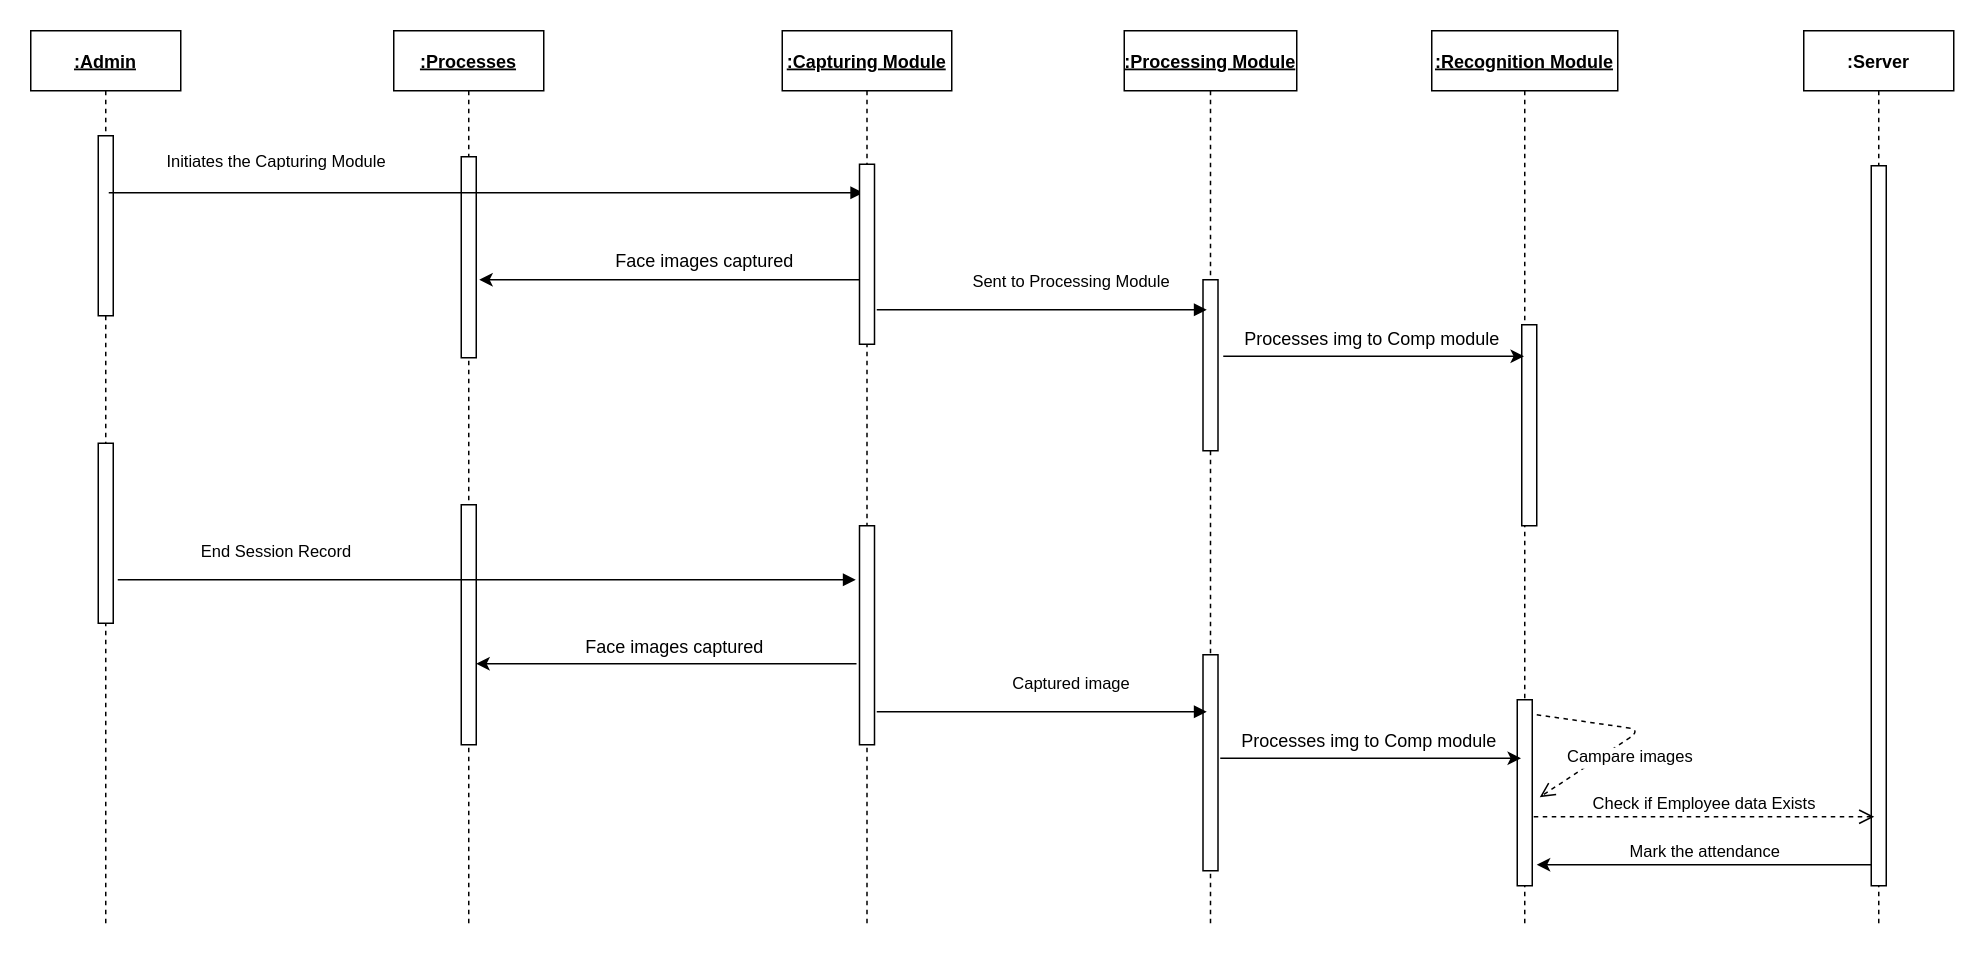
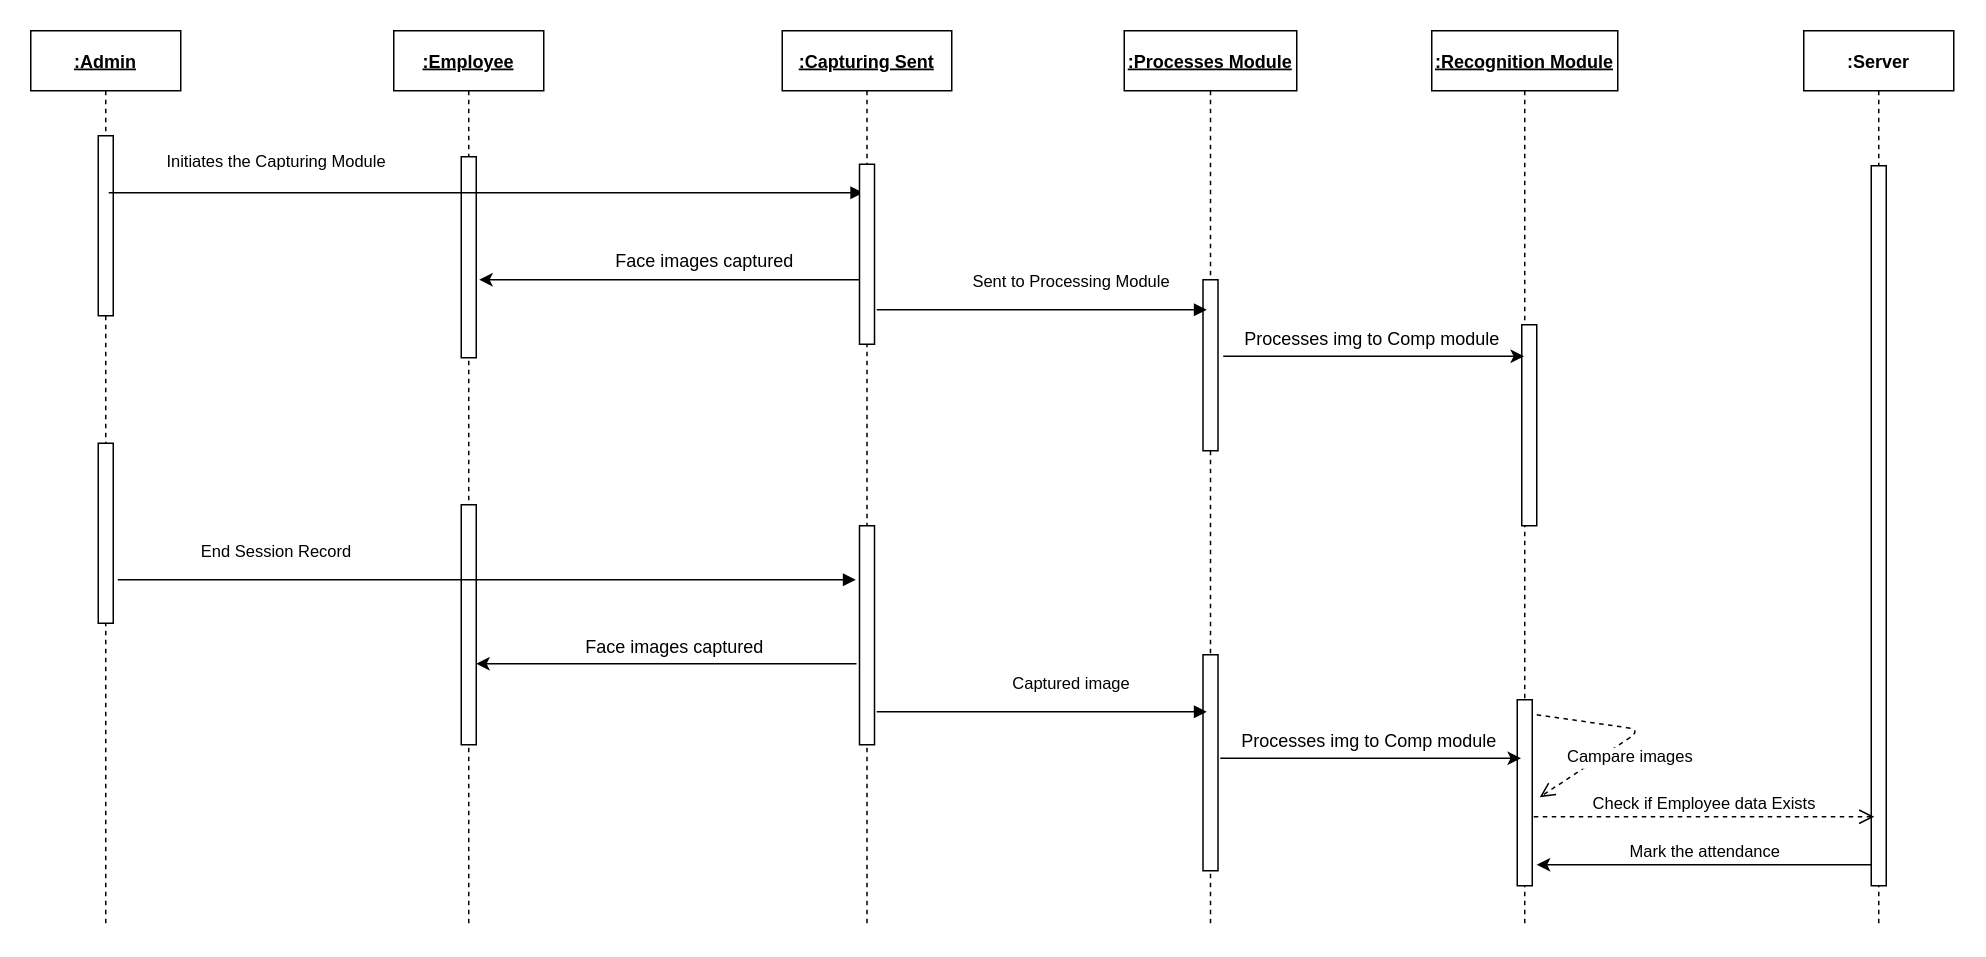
- <mxCell id="5" value=":Processes" style="shape=umlLifeline;perimeter=lifelinePerimeter;container=1;collapsible=0;recursiveResize=0;rounded=0;shadow=0;strokeWidth=1;fontStyle=5" parent="1" vertex="1"><mxGeometry x="262" y="20" width="100" height="596" as="geometry" /></mxCell>
+ <mxCell id="5" value=":Employee" style="shape=umlLifeline;perimeter=lifelinePerimeter;container=1;collapsible=0;recursiveResize=0;rounded=0;shadow=0;strokeWidth=1;fontStyle=5" parent="1" vertex="1"><mxGeometry x="262" y="20" width="100" height="596" as="geometry" /></mxCell>
- <mxCell id="9" value=":Capturing Module" style="shape=umlLifeline;perimeter=lifelinePerimeter;container=1;collapsible=0;recursiveResize=0;rounded=0;shadow=0;strokeWidth=1;fontStyle=5" parent="1" vertex="1"><mxGeometry x="521" y="20" width="113" height="596" as="geometry" /></mxCell>
+ <mxCell id="9" value=":Capturing Sent" style="shape=umlLifeline;perimeter=lifelinePerimeter;container=1;collapsible=0;recursiveResize=0;rounded=0;shadow=0;strokeWidth=1;fontStyle=5" parent="1" vertex="1"><mxGeometry x="521" y="20" width="113" height="596" as="geometry" /></mxCell>
- <mxCell id="12" value=":Processing Module" style="shape=umlLifeline;perimeter=lifelinePerimeter;container=1;collapsible=0;recursiveResize=0;rounded=0;shadow=0;strokeWidth=1;fontStyle=5" parent="1" vertex="1"><mxGeometry x="749" y="20" width="115" height="596" as="geometry" /></mxCell>
+ <mxCell id="12" value=":Processes Module" style="shape=umlLifeline;perimeter=lifelinePerimeter;container=1;collapsible=0;recursiveResize=0;rounded=0;shadow=0;strokeWidth=1;fontStyle=5" parent="1" vertex="1"><mxGeometry x="749" y="20" width="115" height="596" as="geometry" /></mxCell>
